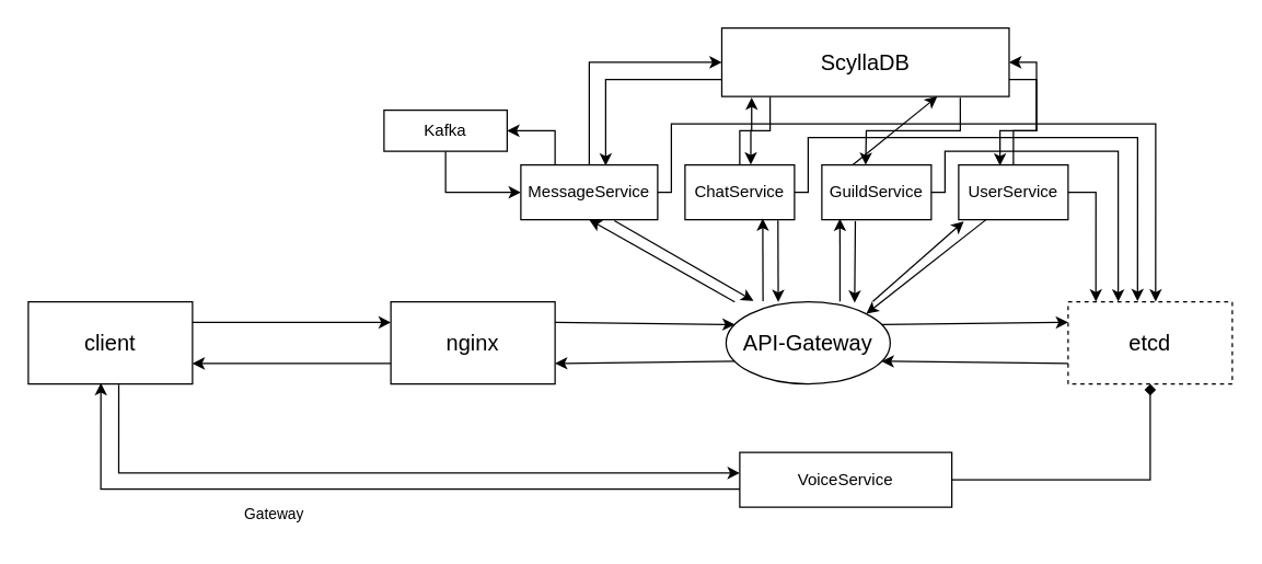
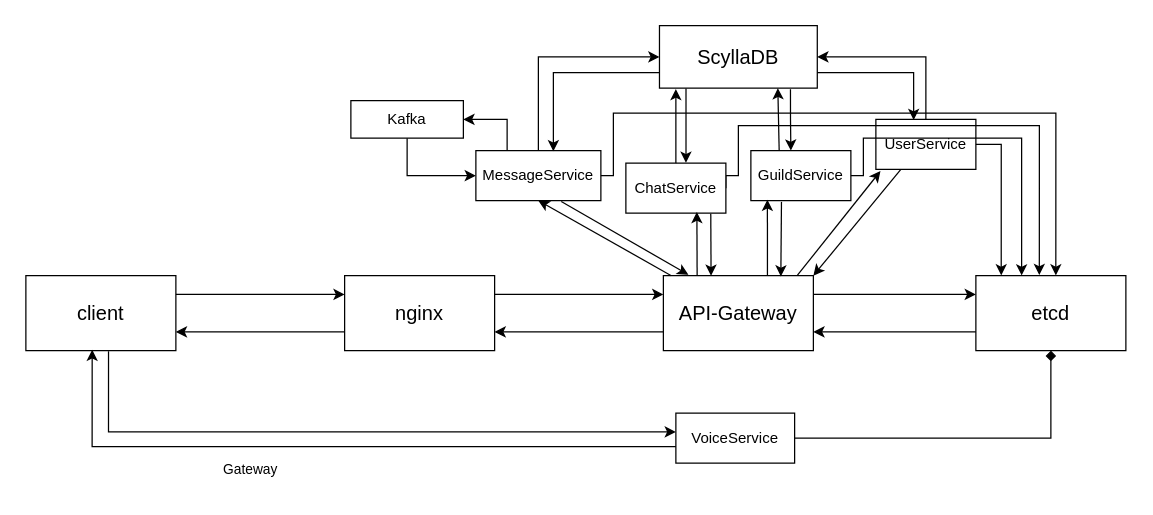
- <mxCell id="24" value="&lt;font style=&quot;font-size: 16px;&quot;&gt;ScyllaDB&lt;/font&gt;" style="rounded=0;whiteSpace=wrap;html=1;fontFamily=Helvetica;fontSize=11;fontColor=default;" vertex="1" parent="1"><mxGeometry x="526.88" y="20" width="210" height="50" as="geometry" /></mxCell>
+ <mxCell id="24" value="&lt;font style=&quot;font-size: 16px;&quot;&gt;ScyllaDB&lt;/font&gt;" style="rounded=0;whiteSpace=wrap;html=1;fontFamily=Helvetica;fontSize=11;fontColor=default;" vertex="1" parent="1"><mxGeometry x="526.88" y="20" width="126.25" height="50" as="geometry" /></mxCell>
- <mxCell id="18" value="&lt;font style=&quot;font-size: 12px;&quot;&gt;ChatService&lt;/font&gt;" style="rounded=0;whiteSpace=wrap;html=1;fontSize=12;" vertex="1" parent="1"><mxGeometry x="500" y="120" width="80" height="40" as="geometry" /></mxCell>
+ <mxCell id="18" value="&lt;font style=&quot;font-size: 12px;&quot;&gt;ChatService&lt;/font&gt;" style="rounded=0;whiteSpace=wrap;html=1;fontSize=12;" vertex="1" parent="1"><mxGeometry x="500" y="130" width="80" height="40" as="geometry" /></mxCell>
- <mxCell id="13" value="&lt;font style=&quot;font-size: 12px;&quot;&gt;UserService&lt;/font&gt;" style="rounded=0;whiteSpace=wrap;html=1;fontSize=12;" vertex="1" parent="1"><mxGeometry x="700" y="120" width="80" height="40" as="geometry" /></mxCell>
+ <mxCell id="13" value="&lt;font style=&quot;font-size: 12px;&quot;&gt;UserService&lt;/font&gt;" style="rounded=0;whiteSpace=wrap;html=1;fontSize=12;" vertex="1" parent="1"><mxGeometry x="700" y="95" width="80" height="40" as="geometry" /></mxCell>
- <mxCell id="4" value="&lt;font style=&quot;font-size: 16px;&quot;&gt;nginx&lt;/font&gt;" style="rounded=0;whiteSpace=wrap;html=1;" vertex="1" parent="1"><mxGeometry x="285" y="220" width="120" height="60" as="geometry" /></mxCell>
+ <mxCell id="4" value="&lt;font style=&quot;font-size: 16px;&quot;&gt;nginx&lt;/font&gt;" style="rounded=0;whiteSpace=wrap;html=1;" vertex="1" parent="1"><mxGeometry x="275" y="220" width="120" height="60" as="geometry" /></mxCell>
- <mxCell id="7" value="&lt;font style=&quot;font-size: 16px;&quot;&gt;API-Gateway&lt;/font&gt;" style="ellipse;whiteSpace=wrap;html=1;" vertex="1" parent="1"><mxGeometry x="530" y="220" width="120" height="60" as="geometry" /></mxCell>
+ <mxCell id="7" value="&lt;font style=&quot;font-size: 16px;&quot;&gt;API-Gateway&lt;/font&gt;" style="rounded=0;whiteSpace=wrap;html=1;" vertex="1" parent="1"><mxGeometry x="530" y="220" width="120" height="60" as="geometry" /></mxCell>
- <mxCell id="10" value="&lt;font style=&quot;font-size: 16px;&quot;&gt;etcd&lt;/font&gt;" style="rounded=0;whiteSpace=wrap;html=1;dashed=1;" vertex="1" parent="1"><mxGeometry x="780" y="220" width="120" height="60" as="geometry" /></mxCell>
+ <mxCell id="10" value="&lt;font style=&quot;font-size: 16px;&quot;&gt;etcd&lt;/font&gt;" style="rounded=0;whiteSpace=wrap;html=1;" vertex="1" parent="1"><mxGeometry x="780" y="220" width="120" height="60" as="geometry" /></mxCell>
- <mxCell id="22" value="&lt;font style=&quot;font-size: 12px;&quot;&gt;VoiceService&lt;/font&gt;" style="rounded=0;whiteSpace=wrap;html=1;" vertex="1" parent="1"><mxGeometry x="540" y="330" width="155" height="40" as="geometry" /></mxCell>
+ <mxCell id="22" value="&lt;font style=&quot;font-size: 12px;&quot;&gt;VoiceService&lt;/font&gt;" style="rounded=0;whiteSpace=wrap;html=1;" vertex="1" parent="1"><mxGeometry x="540" y="330" width="95" height="40" as="geometry" /></mxCell>
